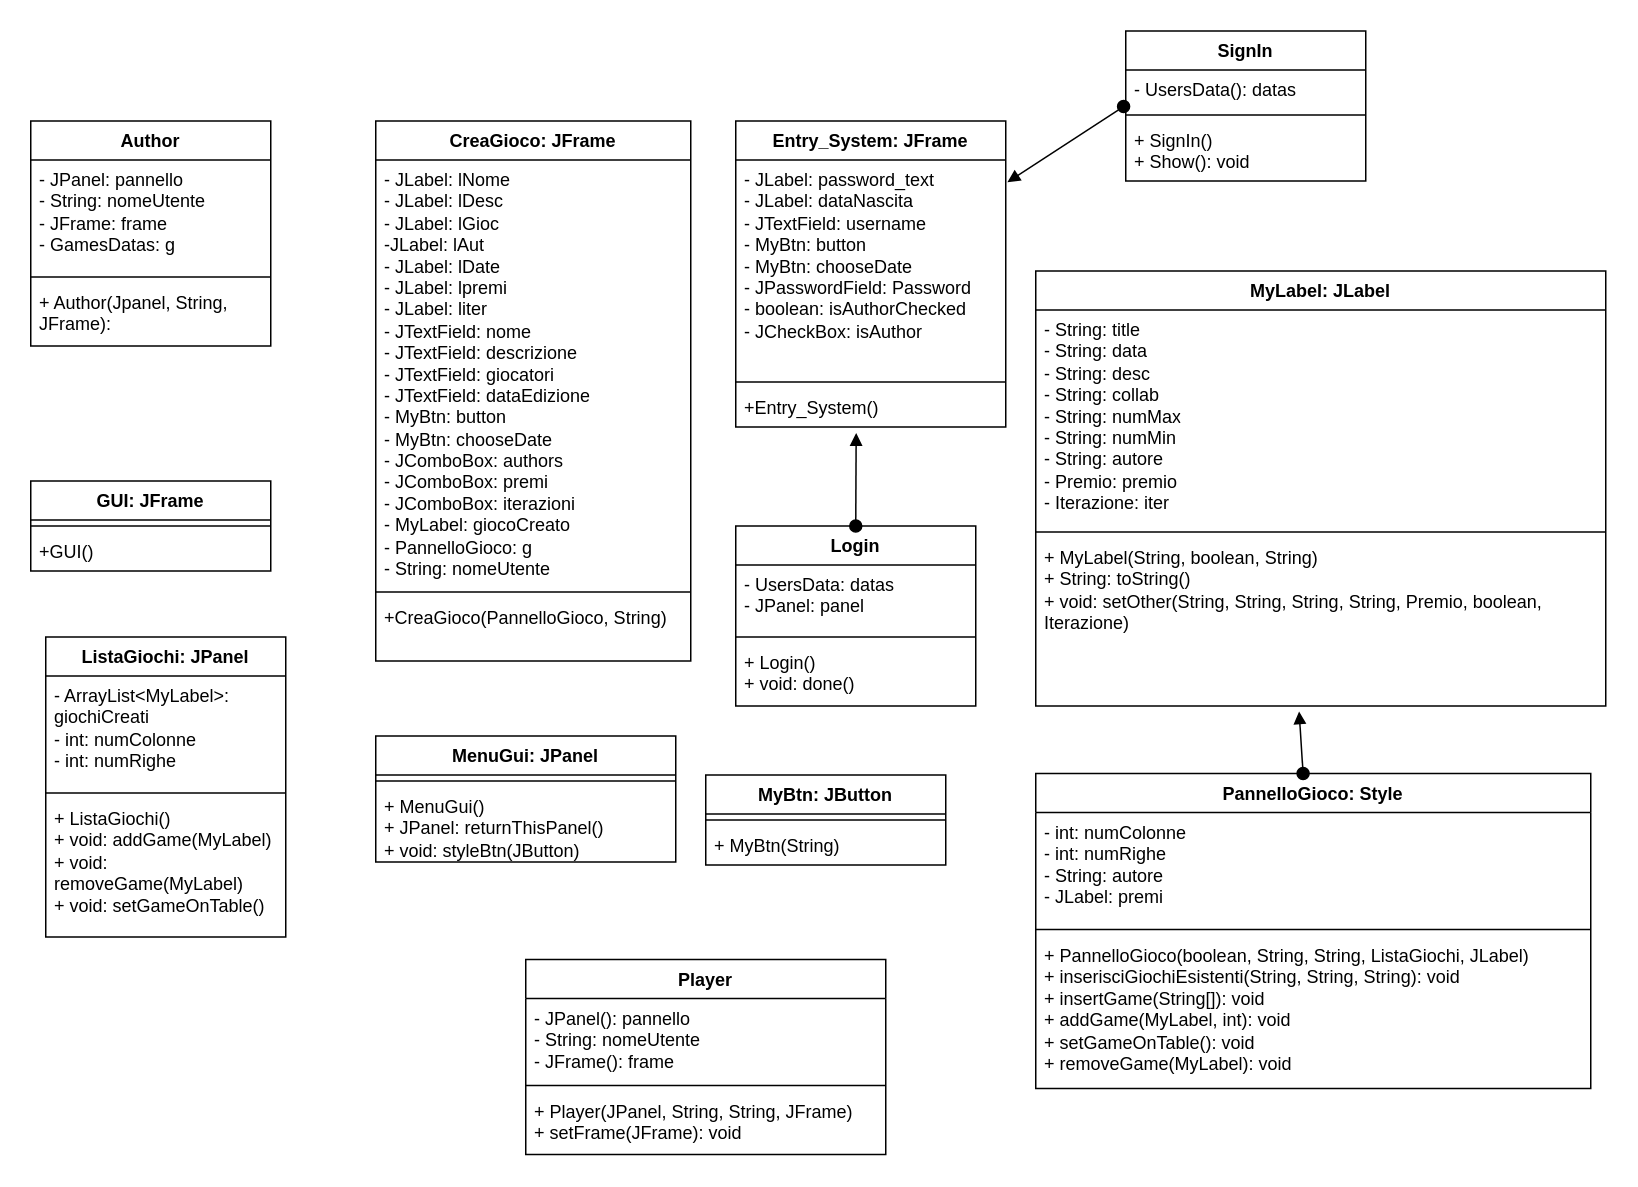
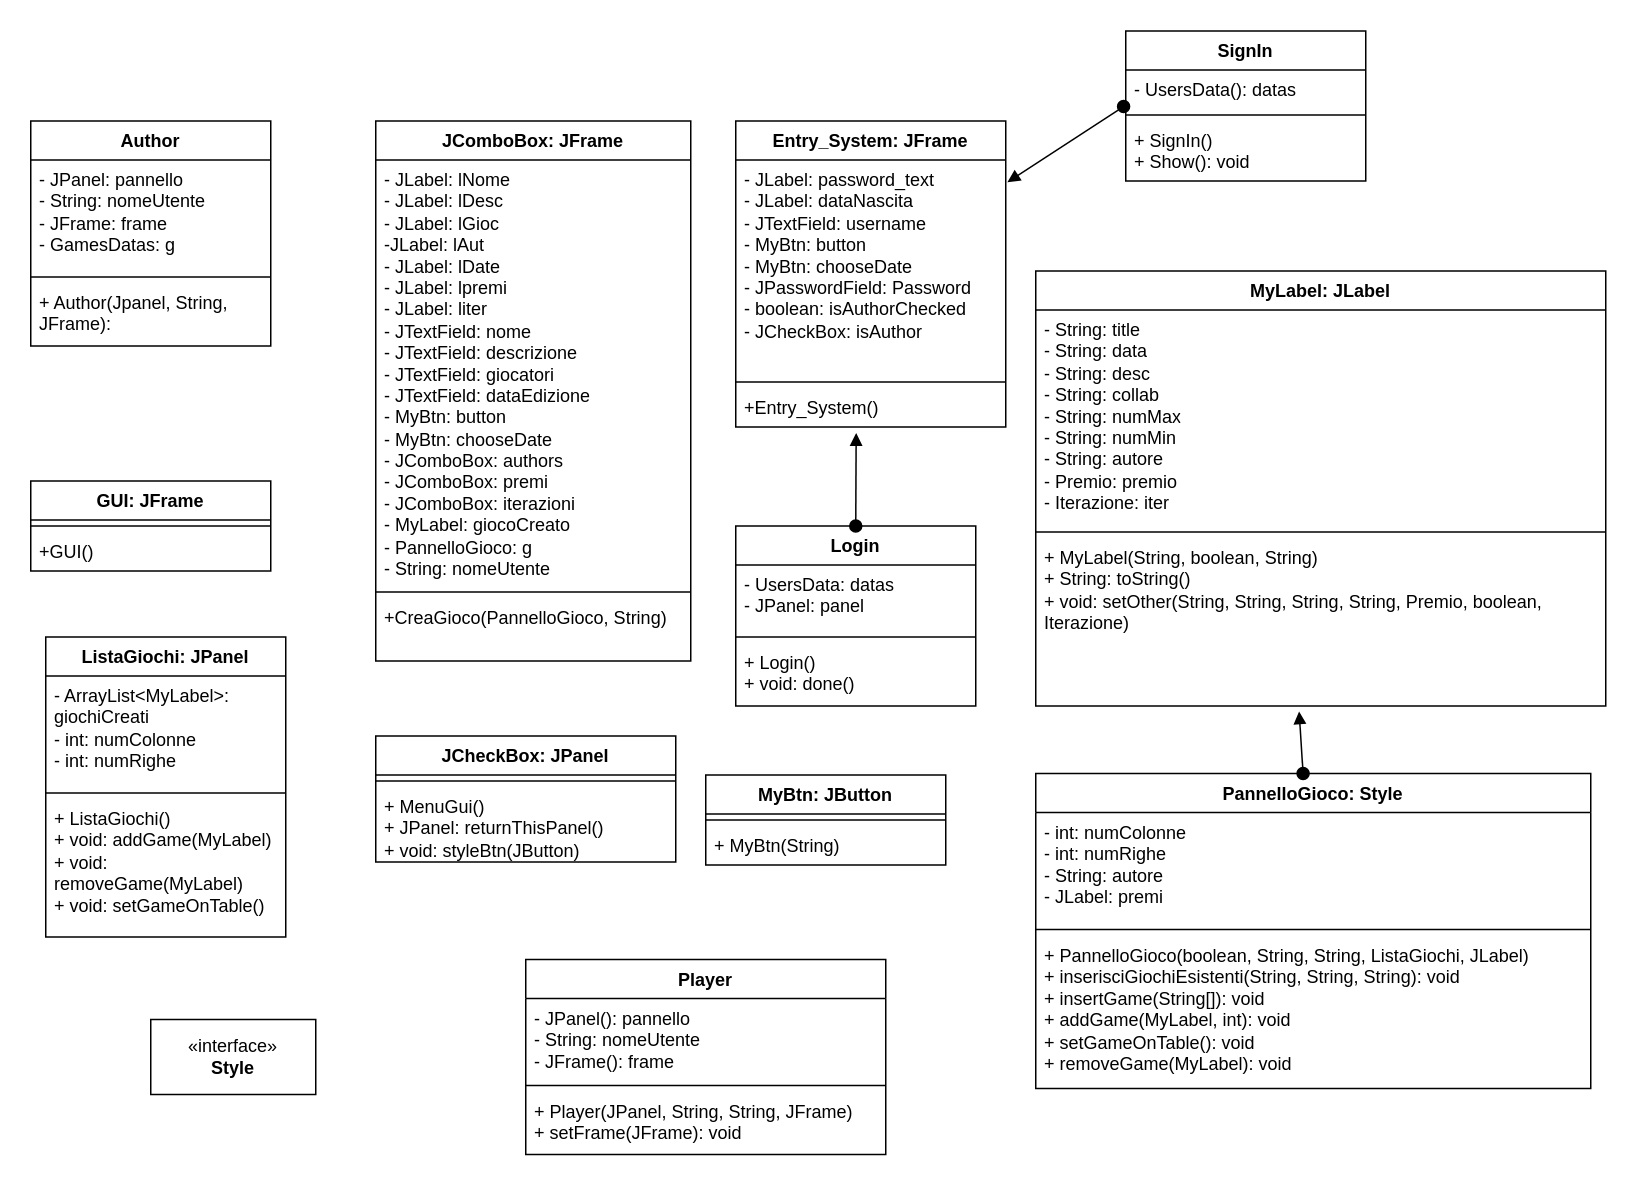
- <mxCell id="6" value="CreaGioco: JFrame" style="swimlane;fontStyle=1;align=center;verticalAlign=top;childLayout=stackLayout;horizontal=1;startSize=26;horizontalStack=0;resizeParent=1;resizeParentMax=0;resizeLast=0;collapsible=1;marginBottom=0;whiteSpace=wrap;html=1;" parent="1" vertex="1"><mxGeometry x="250" y="80" width="210" height="360" as="geometry" /></mxCell>
+ <mxCell id="6" value="JComboBox: JFrame" style="swimlane;fontStyle=1;align=center;verticalAlign=top;childLayout=stackLayout;horizontal=1;startSize=26;horizontalStack=0;resizeParent=1;resizeParentMax=0;resizeLast=0;collapsible=1;marginBottom=0;whiteSpace=wrap;html=1;" parent="1" vertex="1"><mxGeometry x="250" y="80" width="210" height="360" as="geometry" /></mxCell>
- <mxCell id="25" value="MenuGui: JPanel" style="swimlane;fontStyle=1;align=center;verticalAlign=top;childLayout=stackLayout;horizontal=1;startSize=26;horizontalStack=0;resizeParent=1;resizeParentMax=0;resizeLast=0;collapsible=1;marginBottom=0;whiteSpace=wrap;html=1;" parent="1" vertex="1"><mxGeometry x="250" y="490" width="200" height="84" as="geometry" /></mxCell>
+ <mxCell id="25" value="JCheckBox: JPanel" style="swimlane;fontStyle=1;align=center;verticalAlign=top;childLayout=stackLayout;horizontal=1;startSize=26;horizontalStack=0;resizeParent=1;resizeParentMax=0;resizeLast=0;collapsible=1;marginBottom=0;whiteSpace=wrap;html=1;" parent="1" vertex="1"><mxGeometry x="250" y="490" width="200" height="84" as="geometry" /></mxCell>
+ <mxCell id="50" value="«interface»&lt;br&gt;&lt;b&gt;Style&lt;/b&gt;" style="html=1;whiteSpace=wrap;" vertex="1" parent="1"><mxGeometry x="100" y="679" width="110" height="50" as="geometry" /></mxCell>
